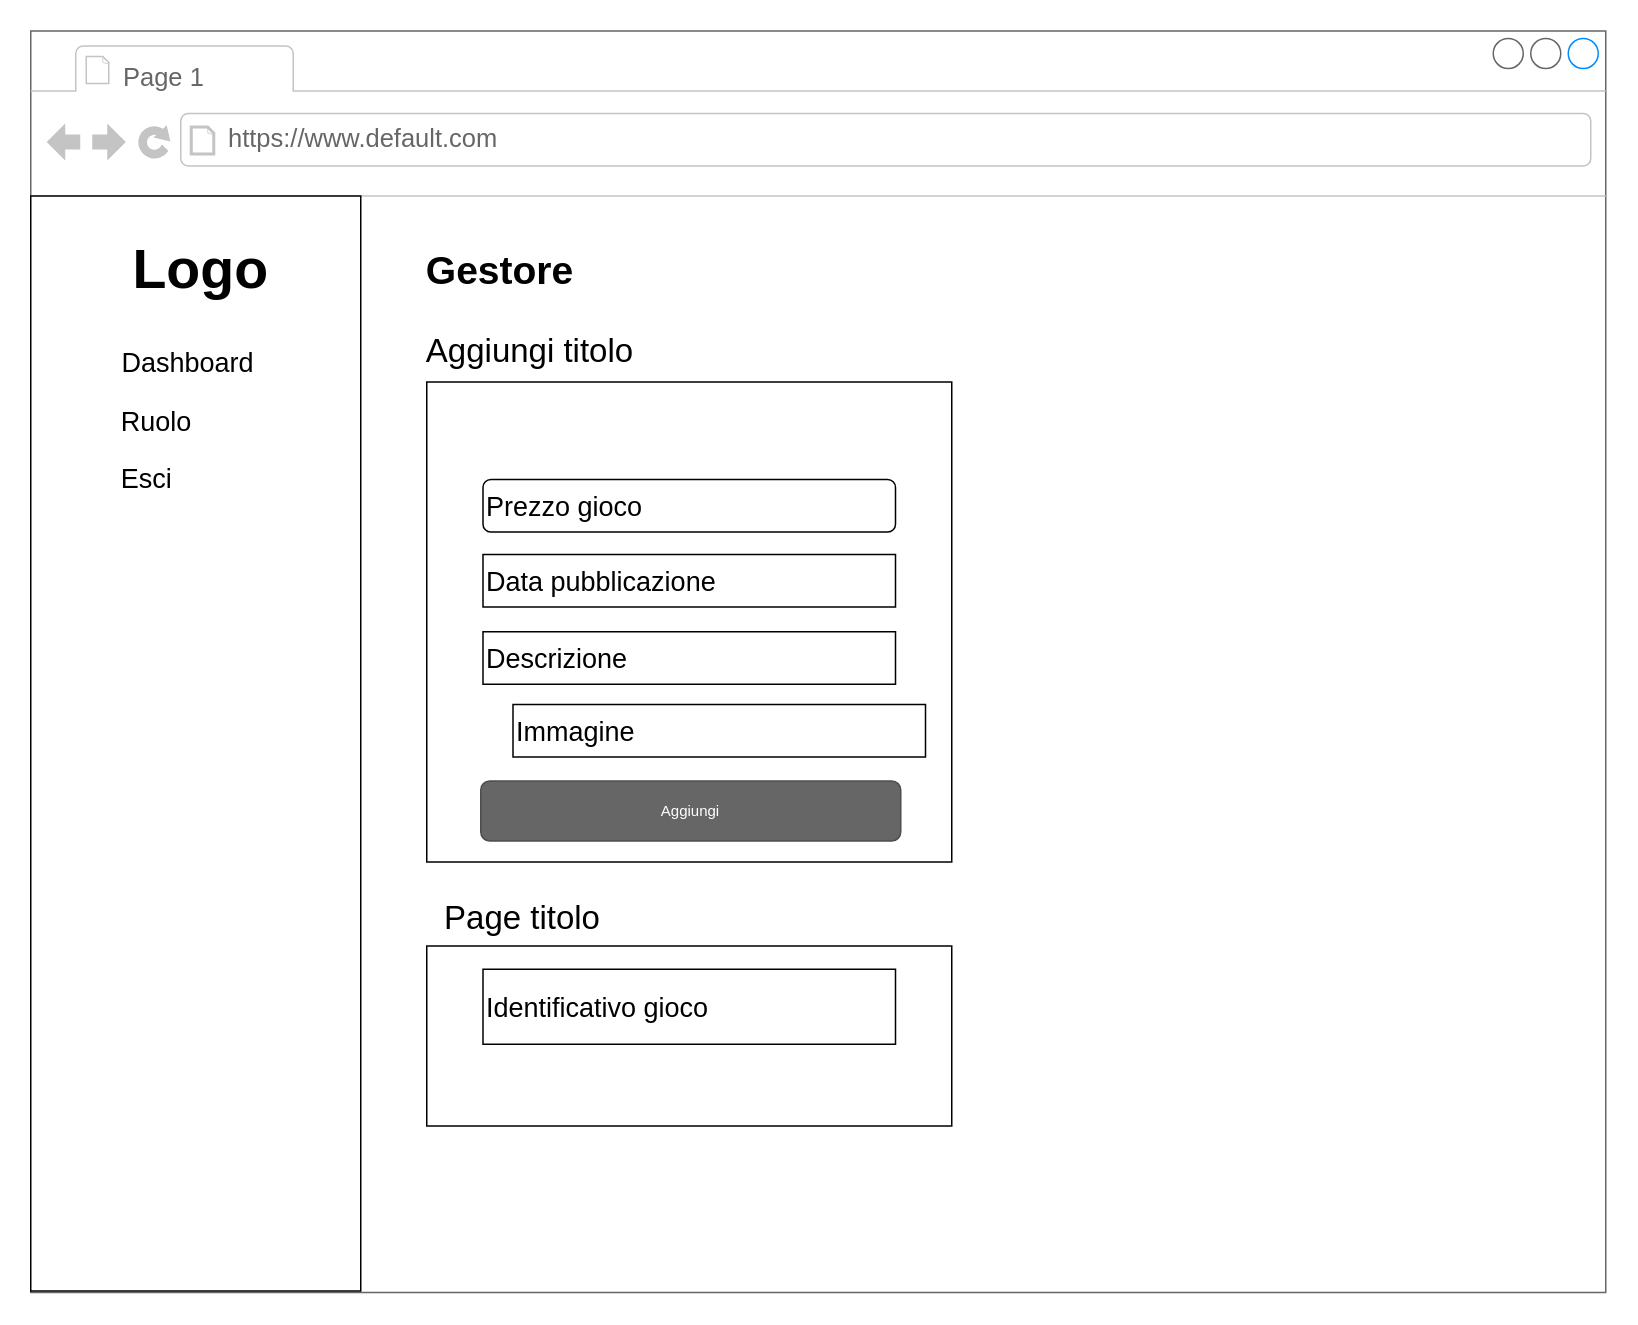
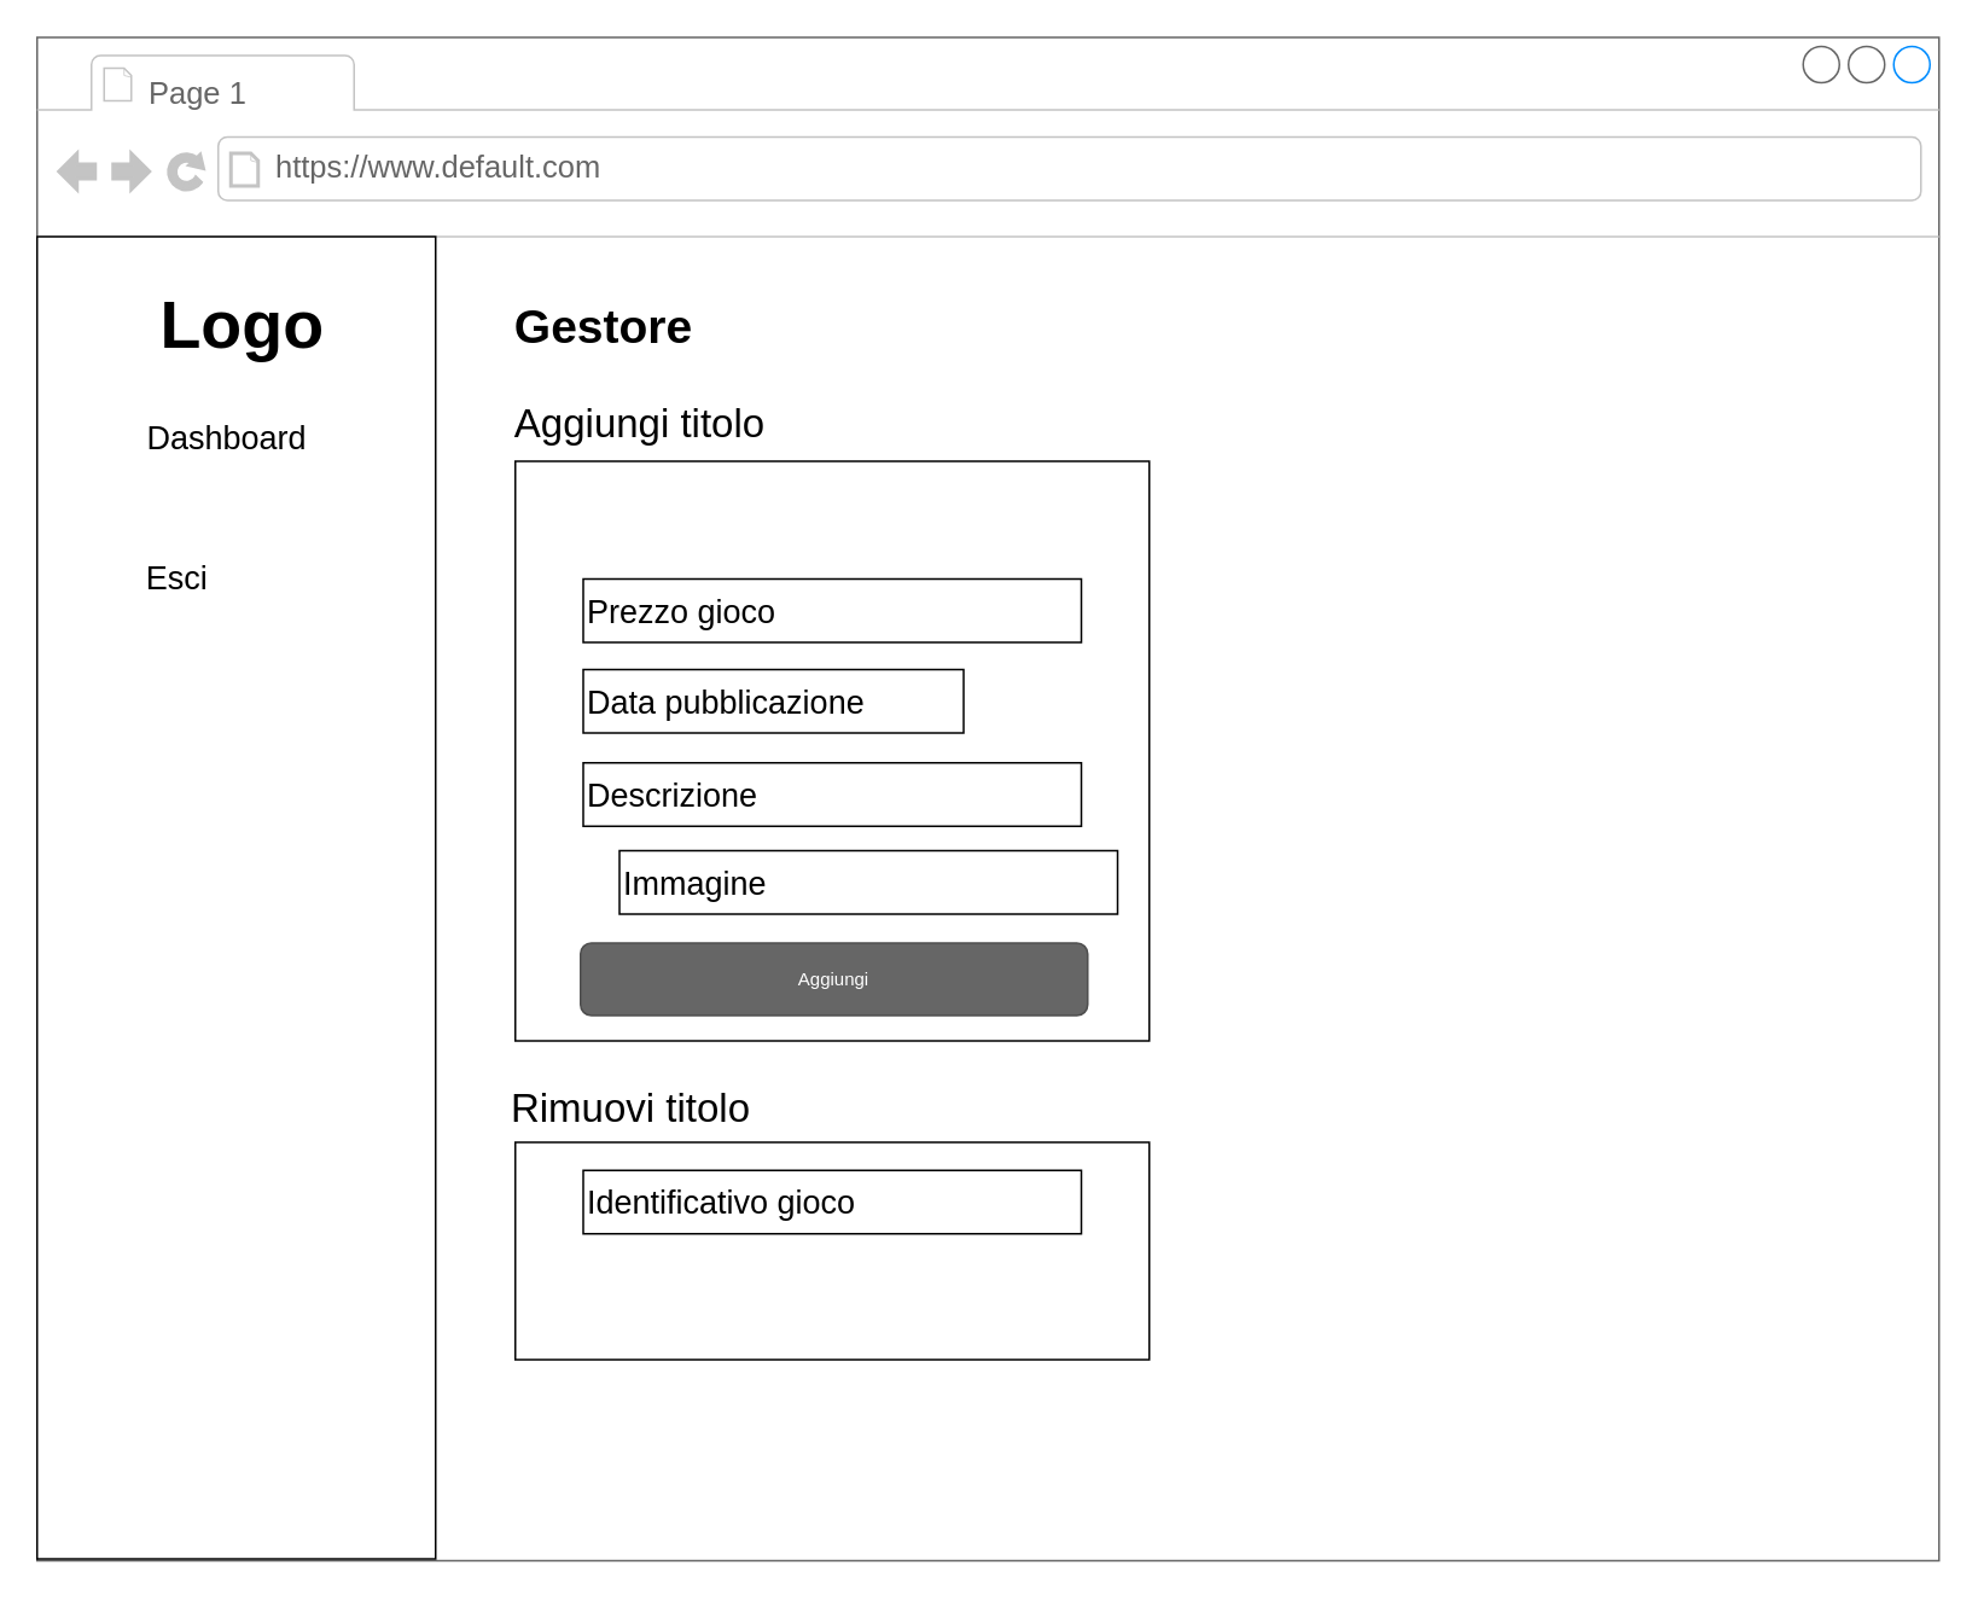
- <mxCell id="8" value="&lt;font style=&quot;font-size: 18px&quot;&gt;Ruolo&lt;/font&gt;" style="text;html=1;strokeColor=none;fillColor=none;align=center;verticalAlign=middle;whiteSpace=wrap;rounded=0;fontSize=20;" vertex="1" parent="2"><mxGeometry x="49" y="245" width="70" height="30" as="geometry" /></mxCell>
- <mxCell id="15" value="&lt;font style=&quot;font-size: 18px&quot;&gt;Prezzo gioco&lt;/font&gt;" style="whiteSpace=wrap;html=1;fontSize=22;align=left;rounded=1;" vertex="1" parent="2"><mxGeometry x="301.5" y="299" width="275" height="35" as="geometry" /></mxCell>
+ <mxCell id="15" value="&lt;font style=&quot;font-size: 18px&quot;&gt;Prezzo gioco&lt;/font&gt;" style="rounded=0;whiteSpace=wrap;html=1;fontSize=22;align=left;" vertex="1" parent="2"><mxGeometry x="301.5" y="299" width="275" height="35" as="geometry" /></mxCell>
- <mxCell id="16" value="&lt;font style=&quot;font-size: 18px&quot;&gt;Data pubblicazione&lt;/font&gt;" style="rounded=0;whiteSpace=wrap;html=1;fontSize=22;align=left;" vertex="1" parent="2"><mxGeometry x="301.5" y="349" width="275" height="35" as="geometry" /></mxCell>
+ <mxCell id="16" value="&lt;font style=&quot;font-size: 18px&quot;&gt;Data pubblicazione&lt;/font&gt;" style="rounded=0;whiteSpace=wrap;html=1;fontSize=22;align=left;" vertex="1" parent="2"><mxGeometry x="301.5" y="349" width="210" height="35" as="geometry" /></mxCell>
- <mxCell id="14" value="&lt;font style=&quot;font-size: 22px&quot;&gt;Page titolo&lt;/font&gt;" style="text;html=1;strokeColor=none;fillColor=none;align=center;verticalAlign=middle;whiteSpace=wrap;rounded=0;fontSize=26;" vertex="1" parent="2"><mxGeometry x="238" y="575" width="180" height="30" as="geometry" /></mxCell>
+ <mxCell id="14" value="&lt;font style=&quot;font-size: 22px&quot;&gt;Rimuovi titolo&lt;/font&gt;" style="text;html=1;strokeColor=none;fillColor=none;align=center;verticalAlign=middle;whiteSpace=wrap;rounded=0;fontSize=26;" vertex="1" parent="2"><mxGeometry x="238" y="575" width="180" height="30" as="geometry" /></mxCell>
- <mxCell id="20" value="&lt;font style=&quot;font-size: 18px&quot;&gt;Identificativo gioco&lt;/font&gt;" style="rounded=0;whiteSpace=wrap;html=1;fontSize=22;align=left;" vertex="1" parent="2"><mxGeometry x="301.5" y="625.5" width="275" height="50" as="geometry" /></mxCell>
+ <mxCell id="20" value="&lt;font style=&quot;font-size: 18px&quot;&gt;Identificativo gioco&lt;/font&gt;" style="rounded=0;whiteSpace=wrap;html=1;fontSize=22;align=left;" vertex="1" parent="2"><mxGeometry x="301.5" y="625.5" width="275" height="35" as="geometry" /></mxCell>
